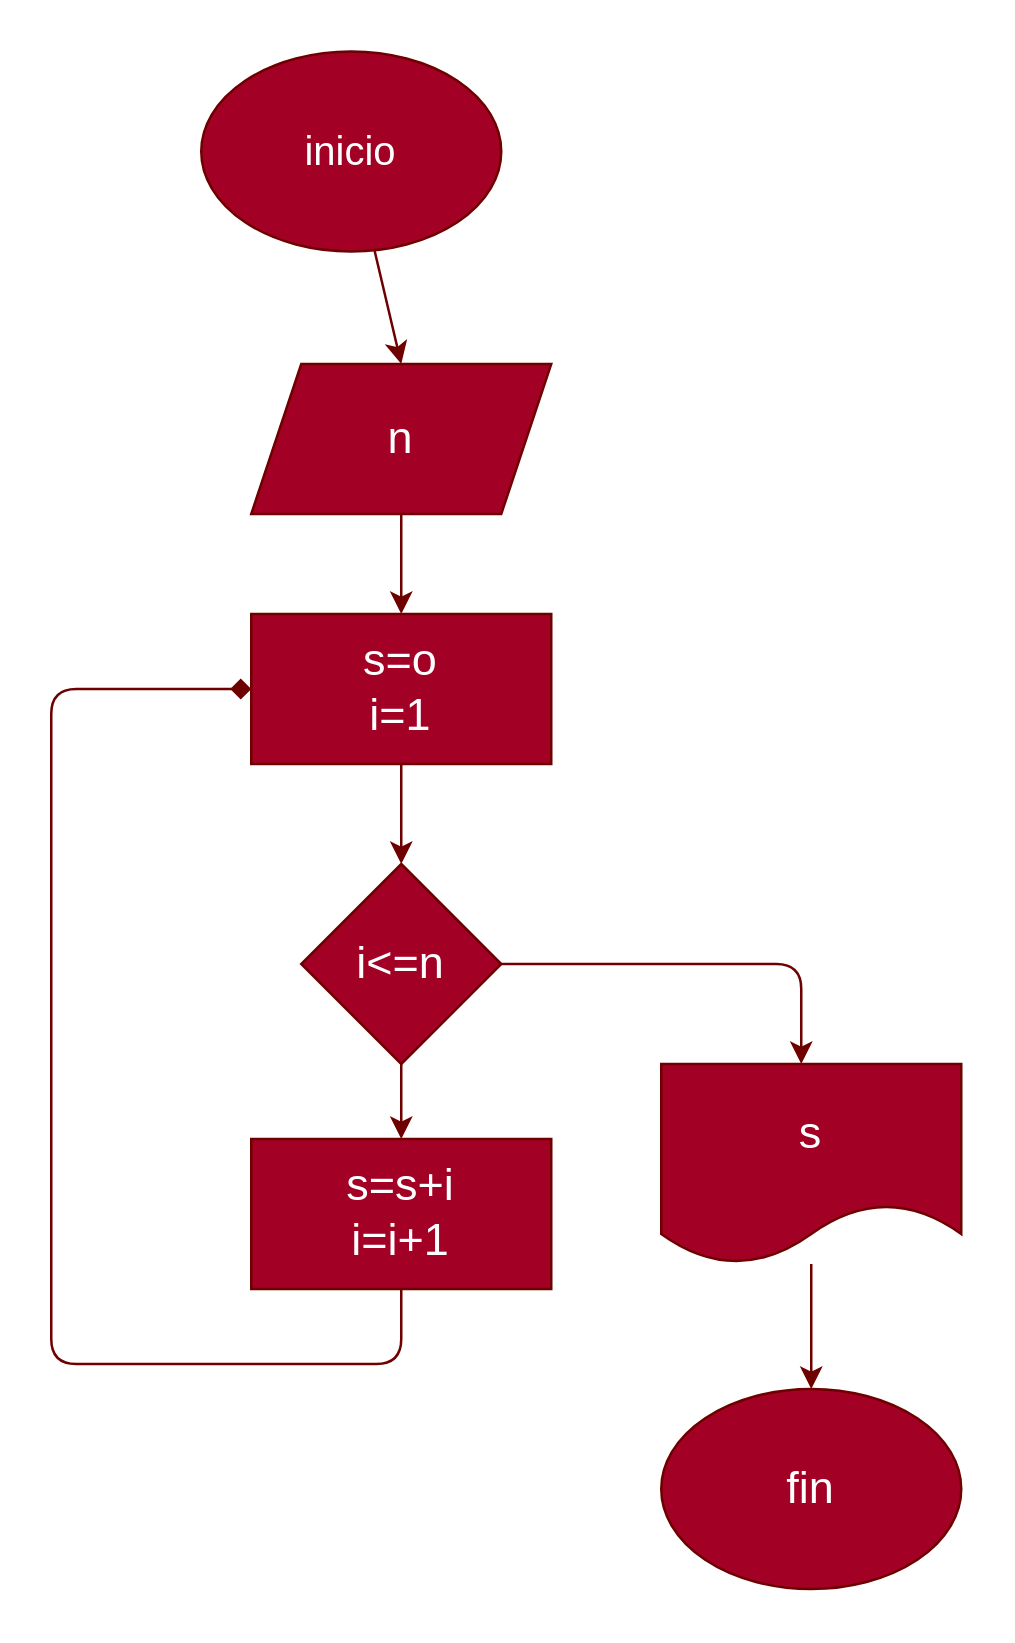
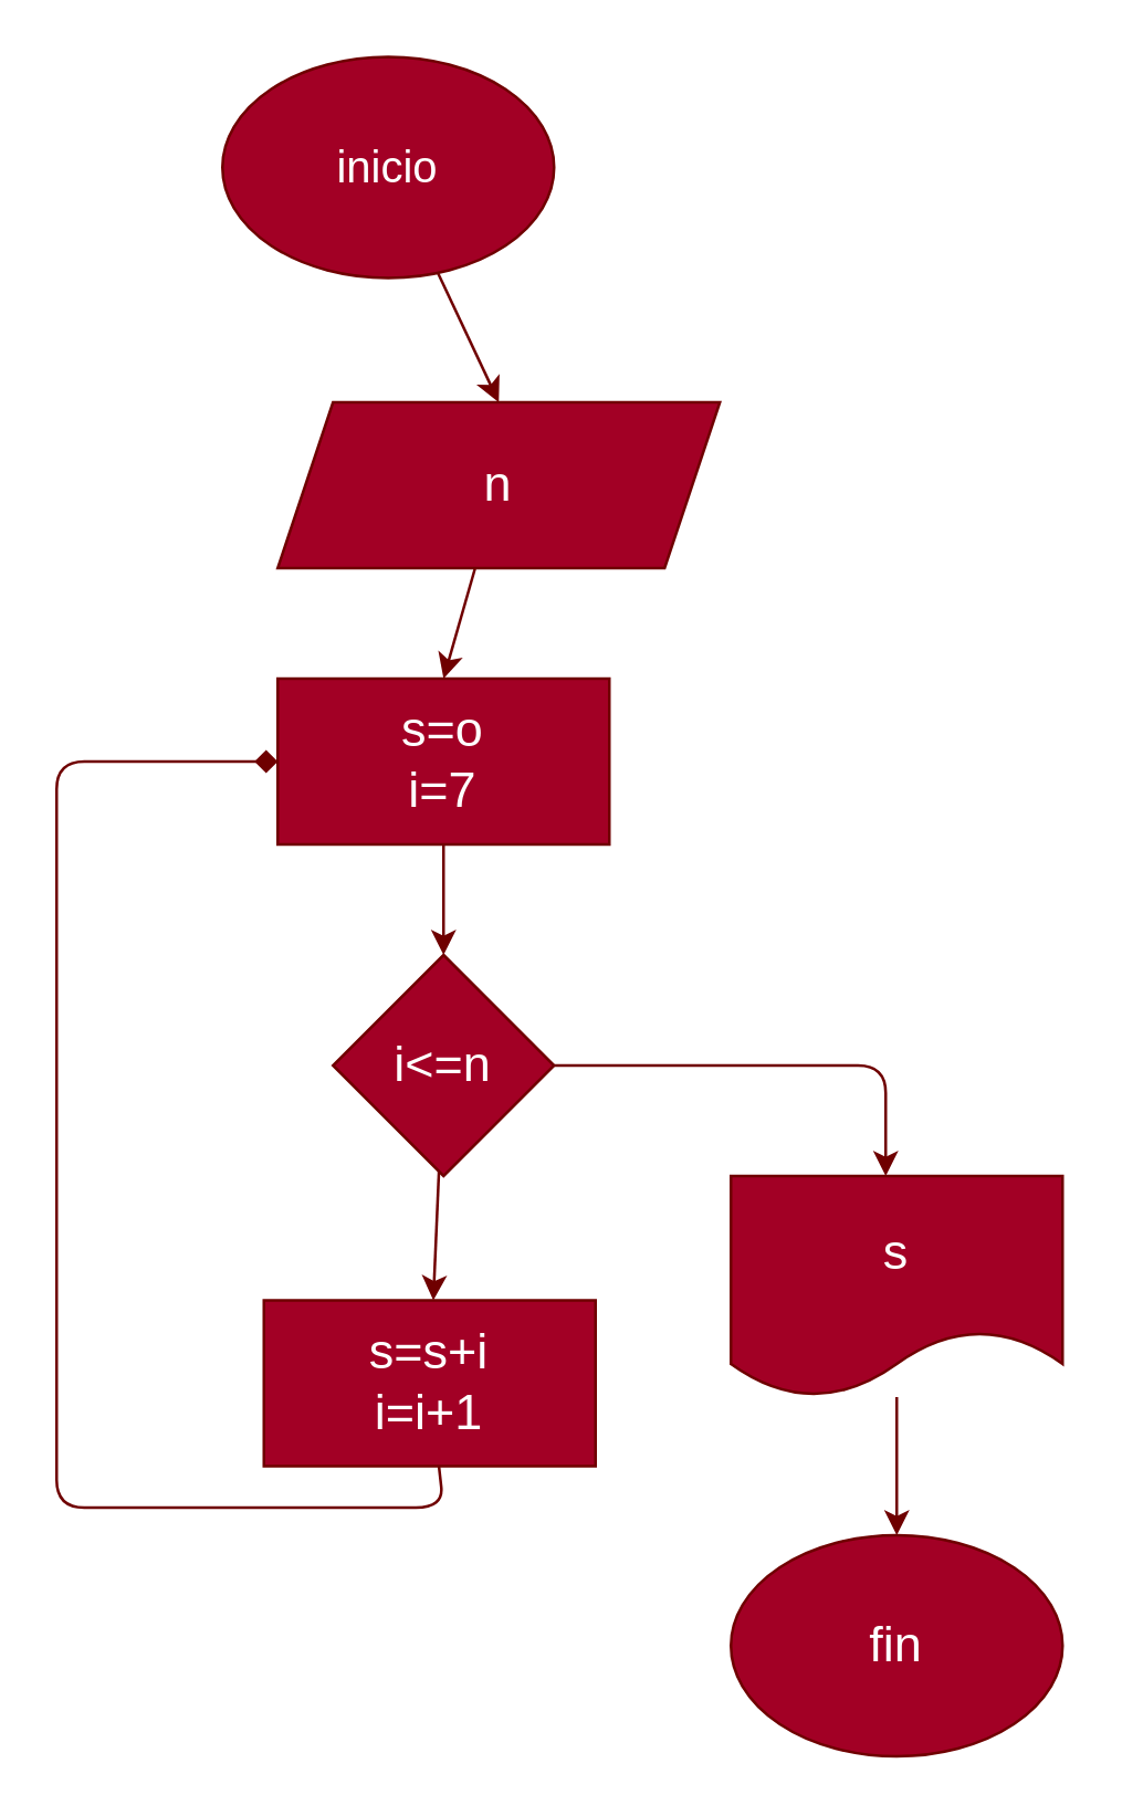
- <mxCell id="5" value="n" style="shape=parallelogram;perimeter=parallelogramPerimeter;whiteSpace=wrap;html=1;fixedSize=1;fontSize=18;fillColor=#a20025;fontColor=#ffffff;strokeColor=#6F0000;" vertex="1" parent="1"><mxGeometry x="100" y="145" width="120" height="60" as="geometry" /></mxCell>
+ <mxCell id="5" value="n" style="shape=parallelogram;perimeter=parallelogramPerimeter;whiteSpace=wrap;html=1;fixedSize=1;fontSize=18;fillColor=#a20025;fontColor=#ffffff;strokeColor=#6F0000;" vertex="1" parent="1"><mxGeometry x="100" y="145" width="160" height="60" as="geometry" /></mxCell>
- <mxCell id="7" value="s=o&lt;br&gt;i=1" style="rounded=0;whiteSpace=wrap;html=1;fontSize=18;fillColor=#a20025;fontColor=#ffffff;strokeColor=#6F0000;" vertex="1" parent="1"><mxGeometry x="100" y="245" width="120" height="60" as="geometry" /></mxCell>
+ <mxCell id="7" value="s=o&lt;br&gt;i=7" style="rounded=0;whiteSpace=wrap;html=1;fontSize=18;fillColor=#a20025;fontColor=#ffffff;strokeColor=#6F0000;" vertex="1" parent="1"><mxGeometry x="100" y="245" width="120" height="60" as="geometry" /></mxCell>
- <mxCell id="12" value="s=s+i&lt;br&gt;i=i+1" style="rounded=0;whiteSpace=wrap;html=1;fontSize=18;fillColor=#a20025;fontColor=#ffffff;strokeColor=#6F0000;" vertex="1" parent="1"><mxGeometry x="100" y="455" width="120" height="60" as="geometry" /></mxCell>
+ <mxCell id="12" value="s=s+i&lt;br&gt;i=i+1" style="rounded=0;whiteSpace=wrap;html=1;fontSize=18;fillColor=#a20025;fontColor=#ffffff;strokeColor=#6F0000;" vertex="1" parent="1"><mxGeometry x="95" y="470" width="120" height="60" as="geometry" /></mxCell>
